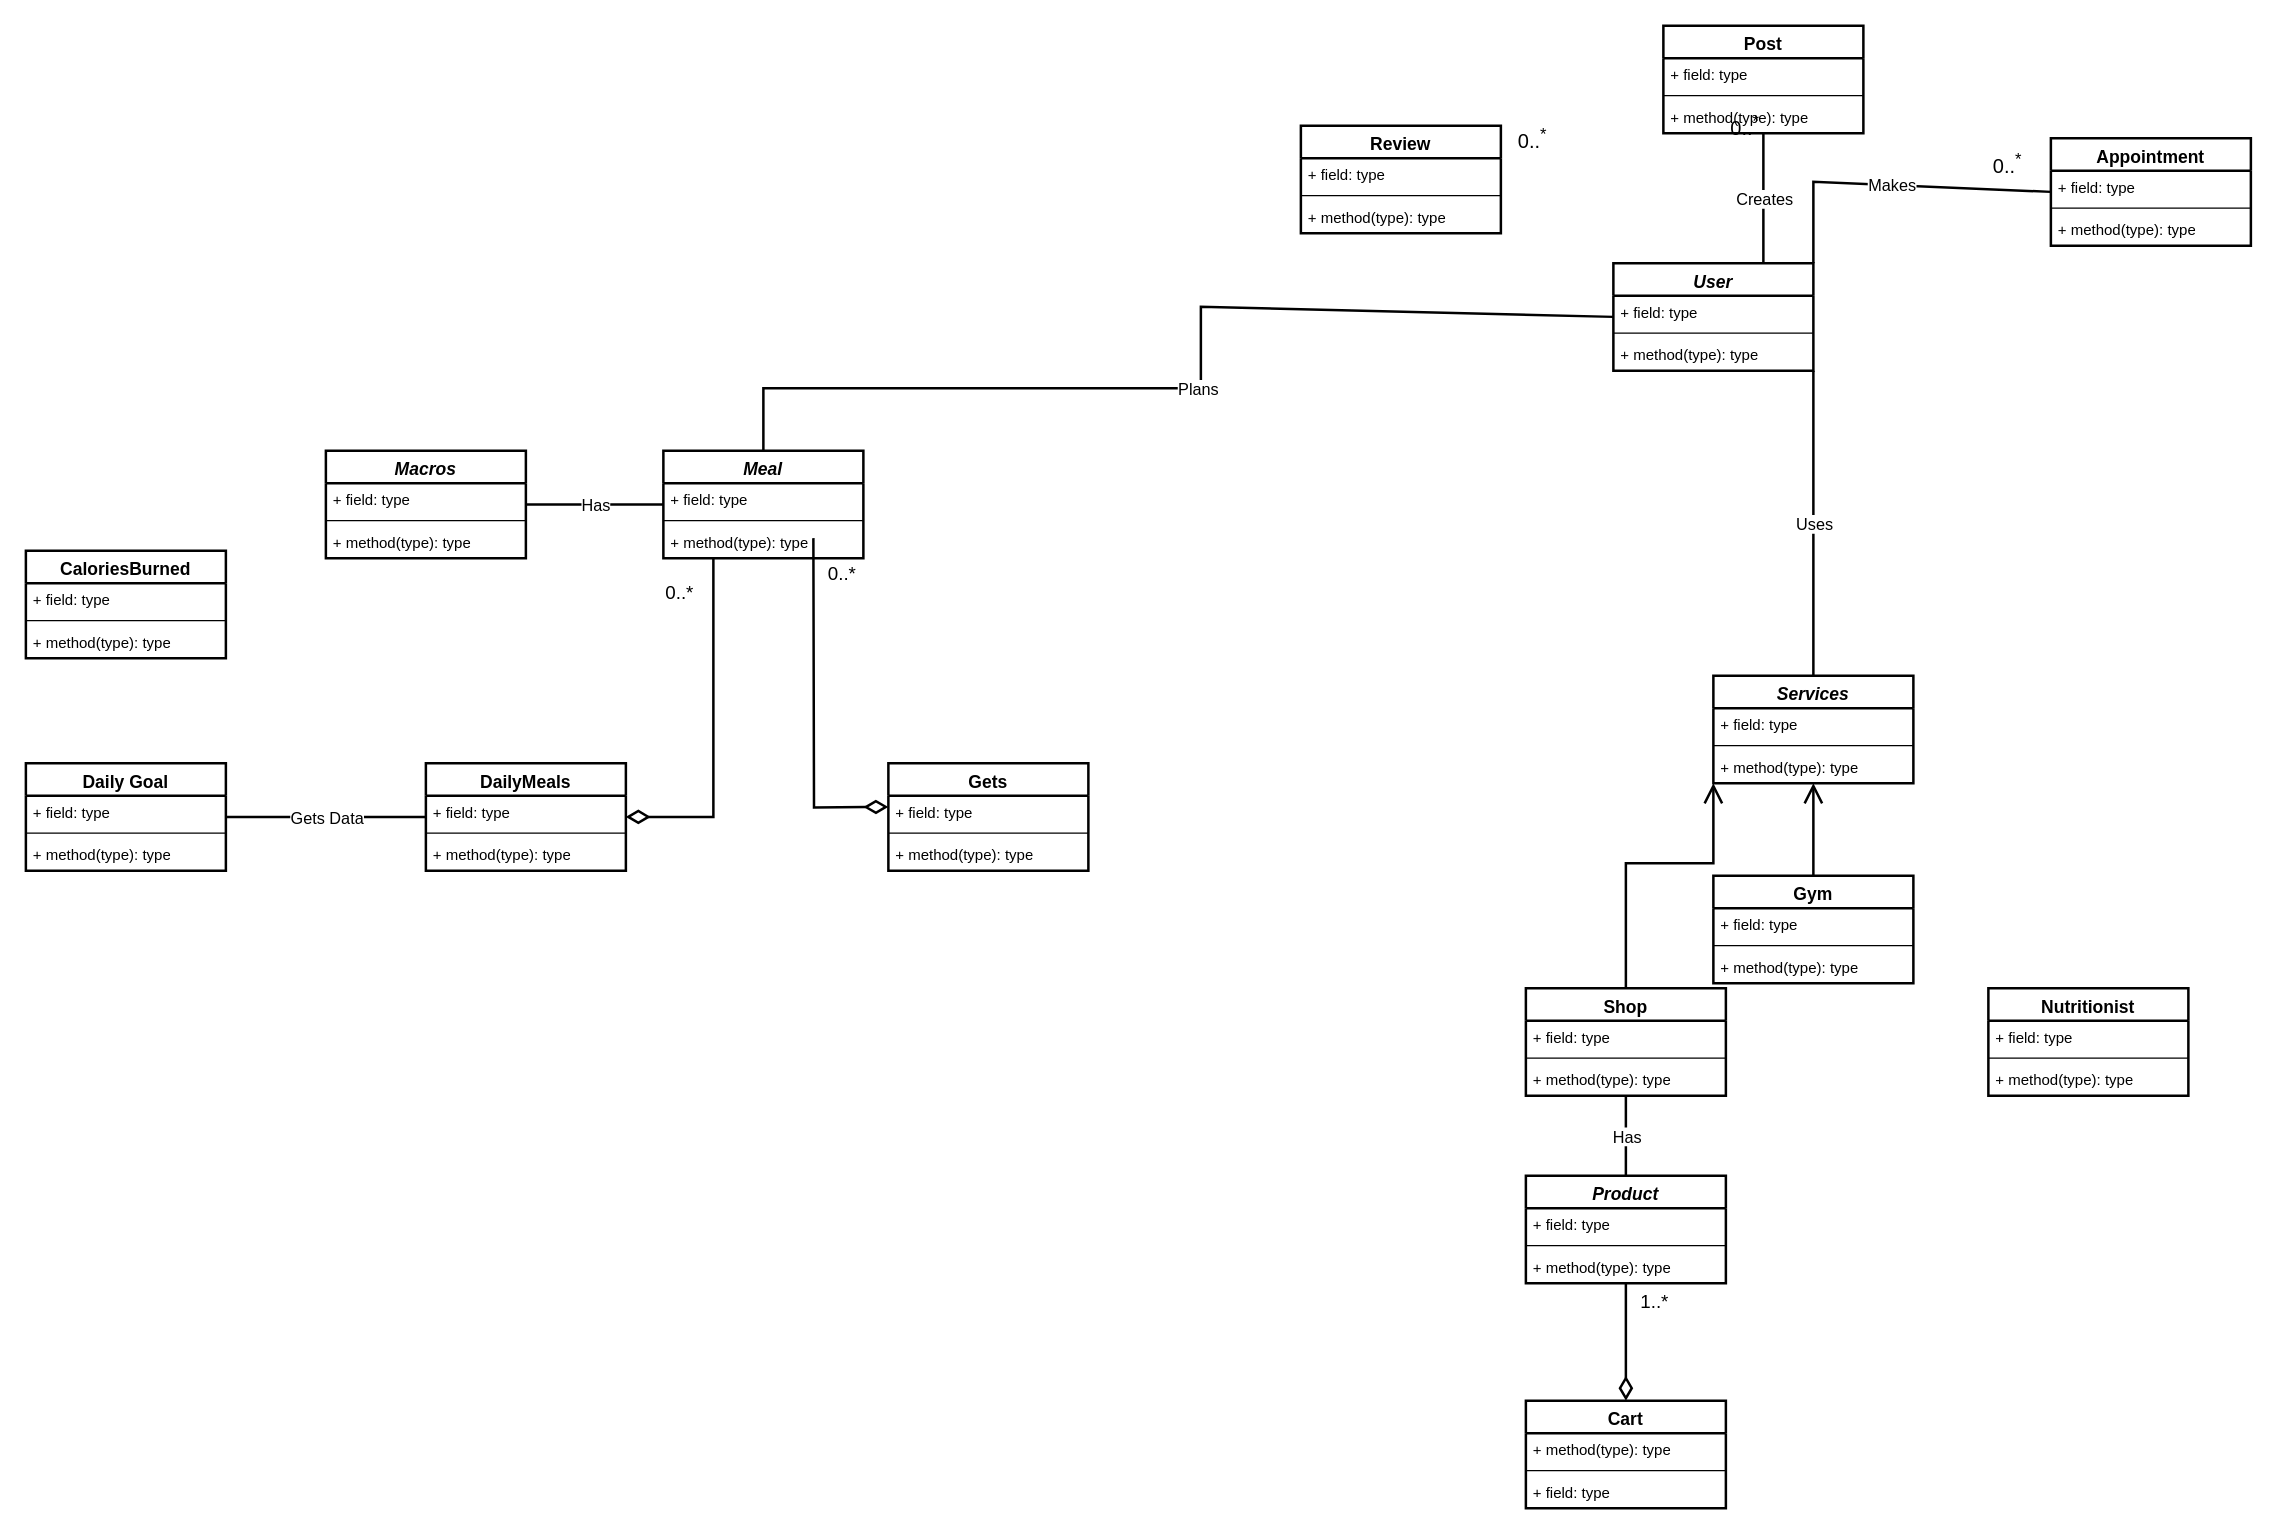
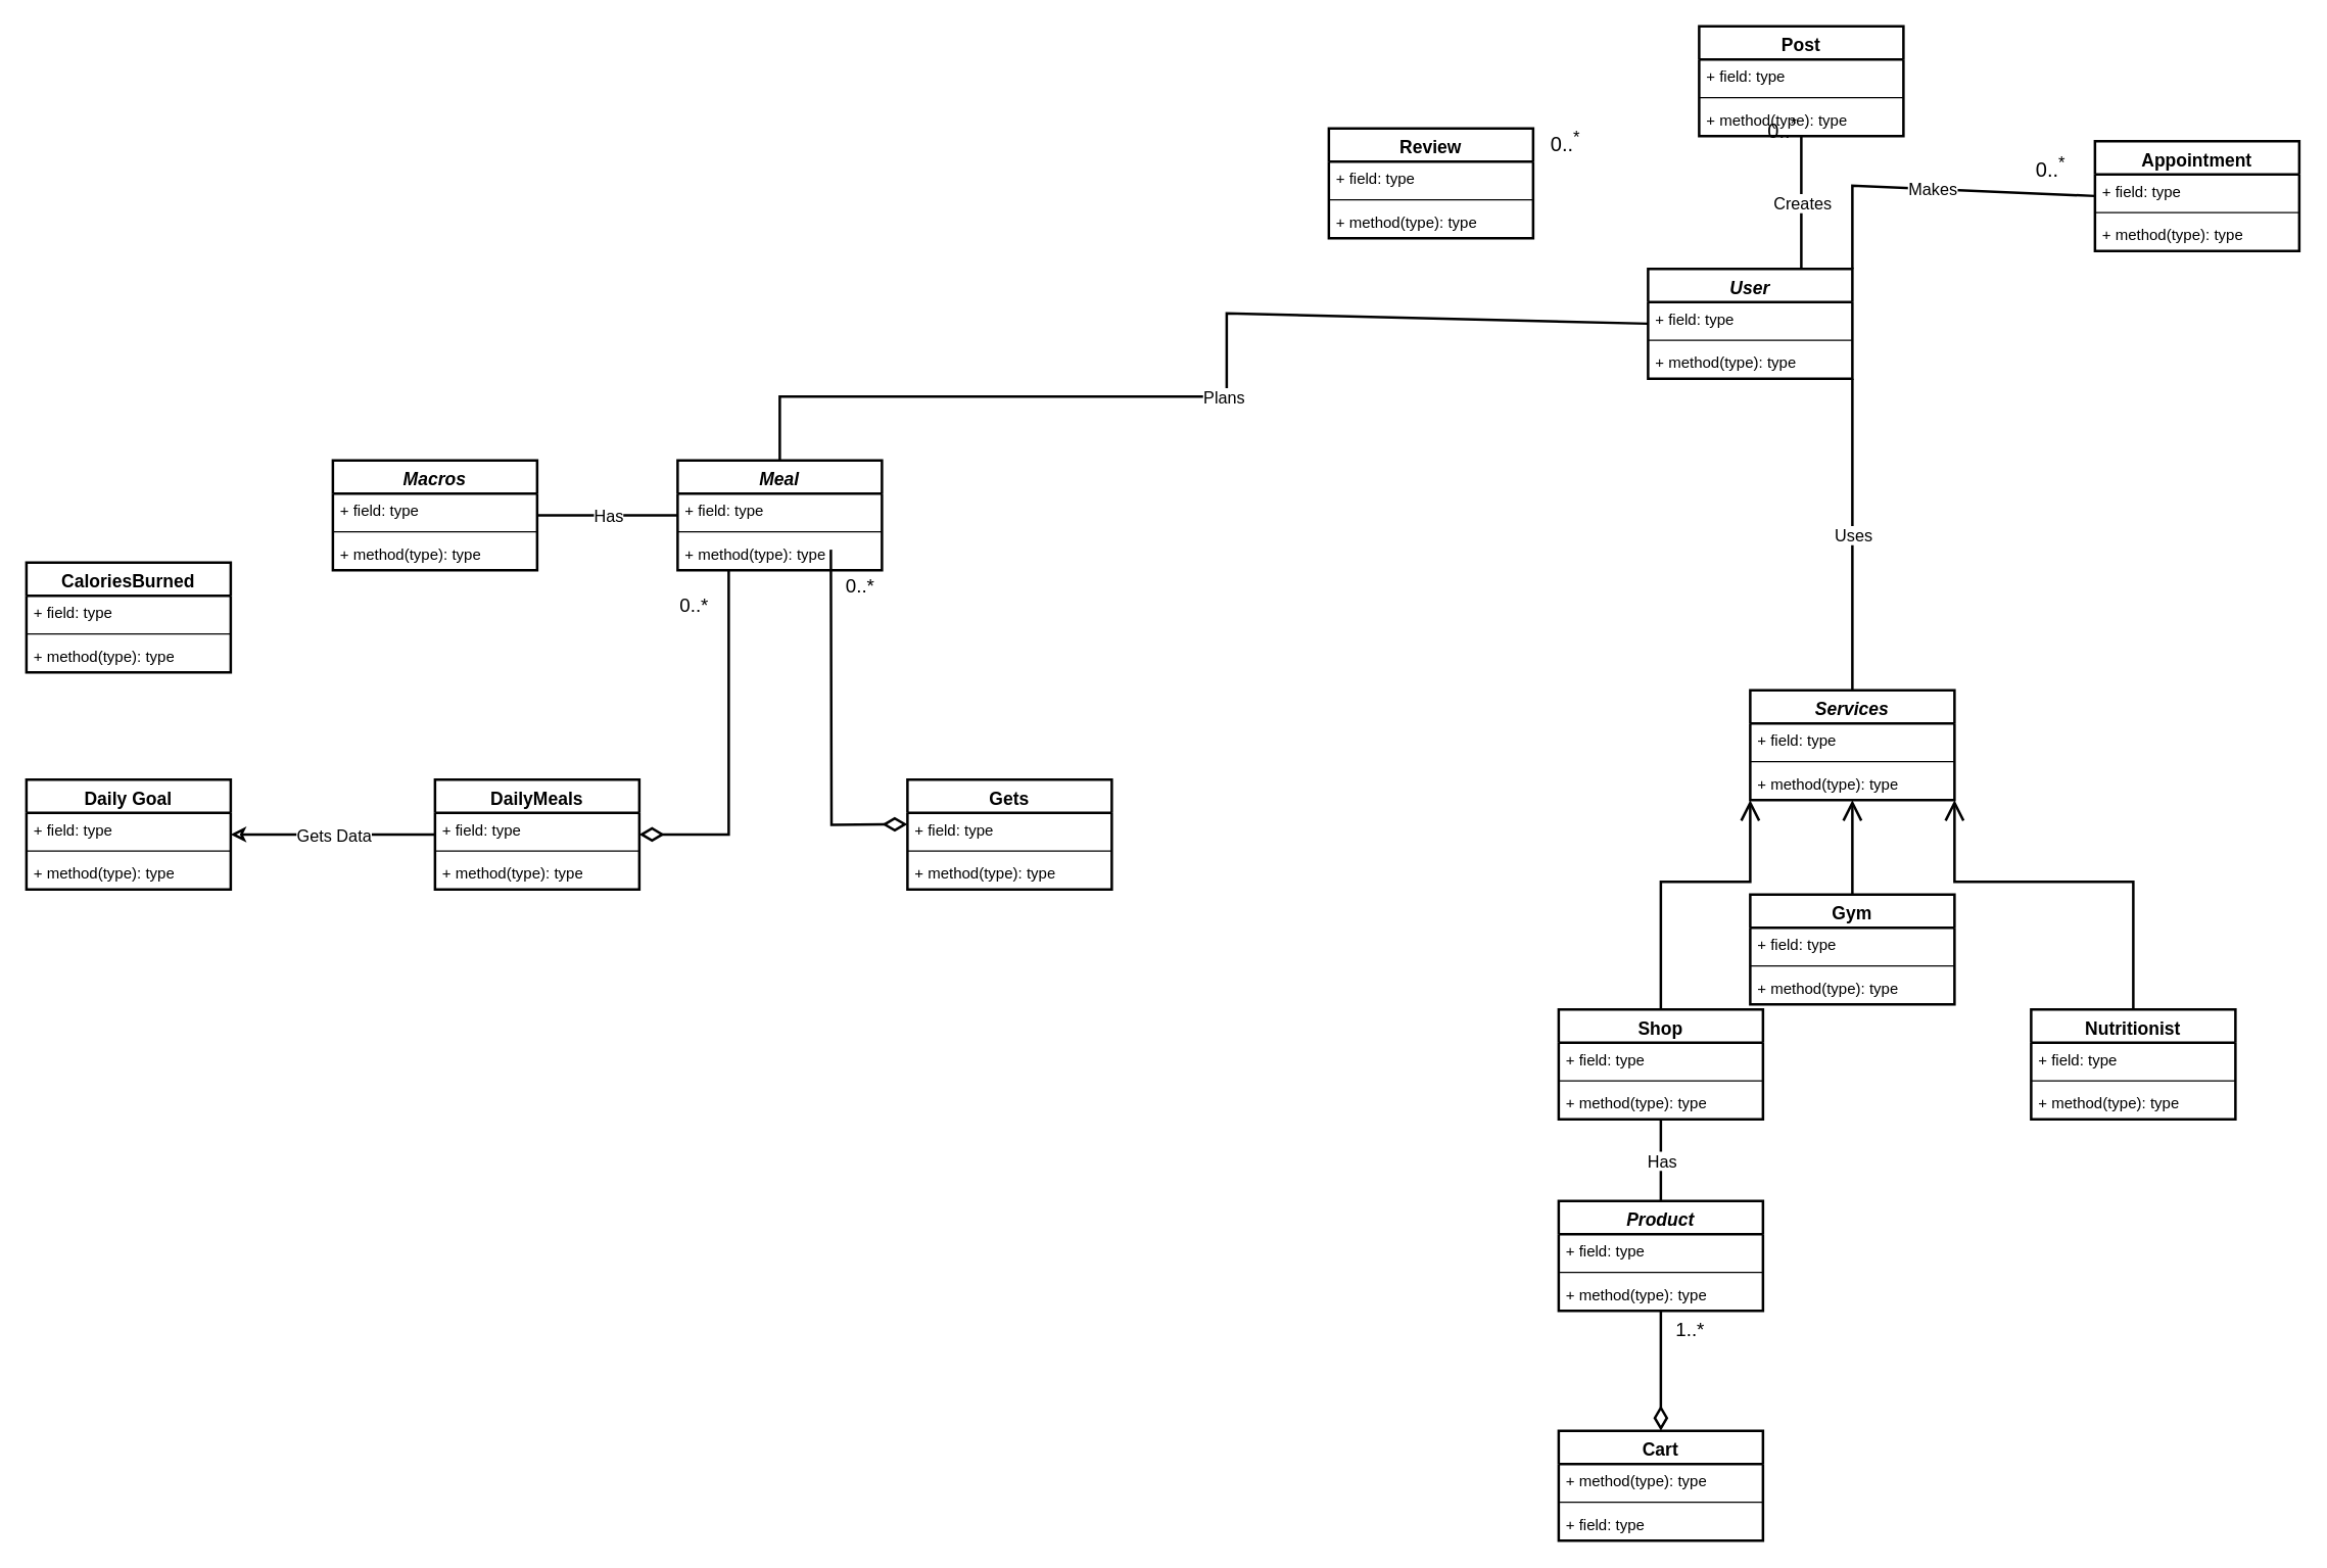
- <mxCell id="68" value="" style="endArrow=none;html=1;rounded=0;anchorPointDirection=1;startFill=1;endFill=0;strokeWidth=2;entryX=1;entryY=0.5;entryDx=0;entryDy=0;exitX=0;exitY=0.5;exitDx=0;exitDy=0;" edge="1" parent="1" source="10" target="64"><mxGeometry relative="1" as="geometry"><mxPoint x="340" y="740" as="sourcePoint" /><mxPoint x="190" y="742.5" as="targetPoint" /></mxGeometry></mxCell>
+ <mxCell id="68" value="" style="endArrow=classic;html=1;rounded=0;anchorPointDirection=1;startFill=1;endFill=0;strokeWidth=2;entryX=1;entryY=0.5;entryDx=0;entryDy=0;exitX=0;exitY=0.5;exitDx=0;exitDy=0;" edge="1" parent="1" source="10" target="64"><mxGeometry relative="1" as="geometry"><mxPoint x="340" y="740" as="sourcePoint" /><mxPoint x="190" y="742.5" as="targetPoint" /></mxGeometry></mxCell>
+ <mxCell id="63" value="" style="endArrow=open;endFill=1;endSize=12;html=1;rounded=0;strokeWidth=2;fontSize=14;fontStyle=1;exitX=0.5;exitY=0;exitDx=0;exitDy=0;entryX=1;entryY=1;entryDx=0;entryDy=0;" edge="1" parent="1" source="14" target="46"><mxGeometry width="160" relative="1" as="geometry"><mxPoint x="1865" y="650" as="sourcePoint" /><mxPoint x="1610" y="590" as="targetPoint" /><Array as="points"><mxPoint x="1670" y="690" /><mxPoint x="1530" y="690" /></Array></mxGeometry></mxCell>
